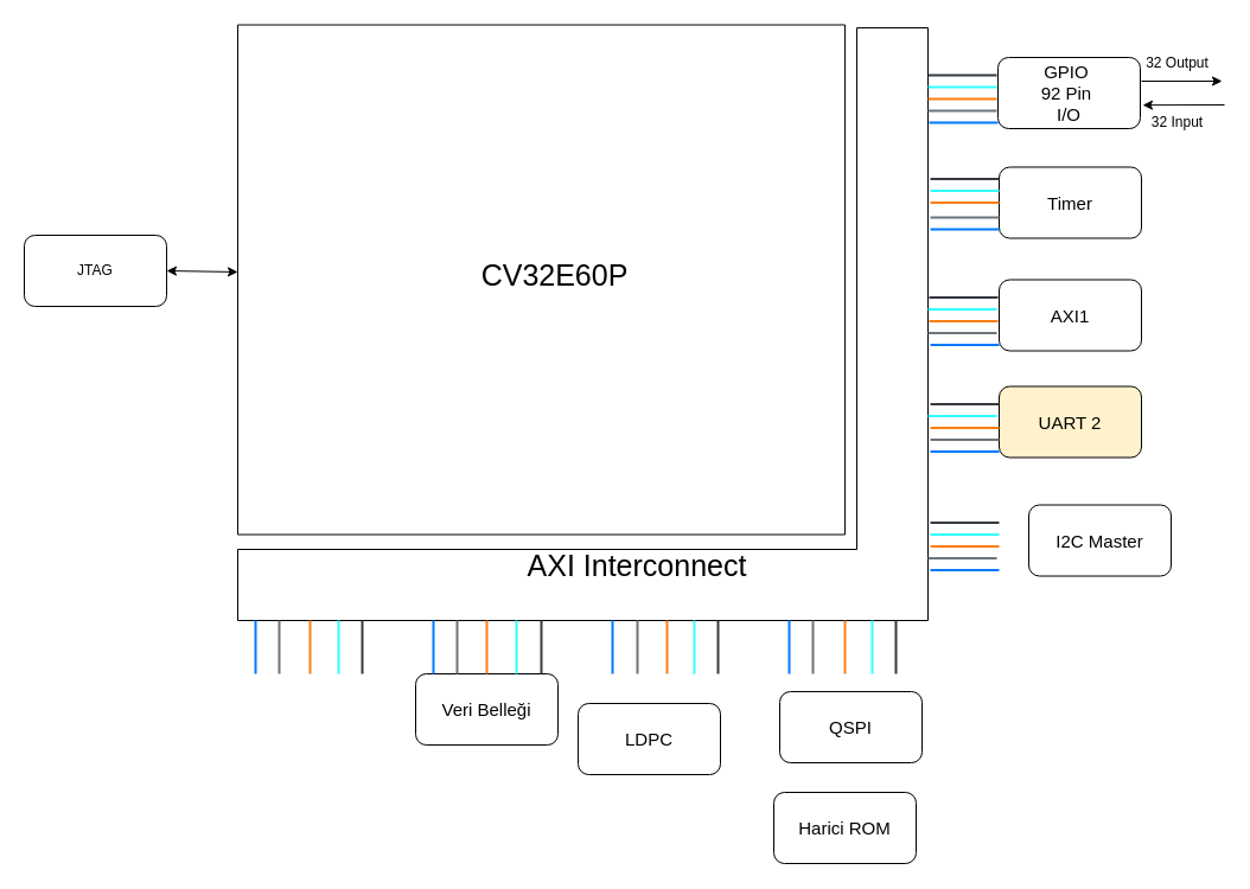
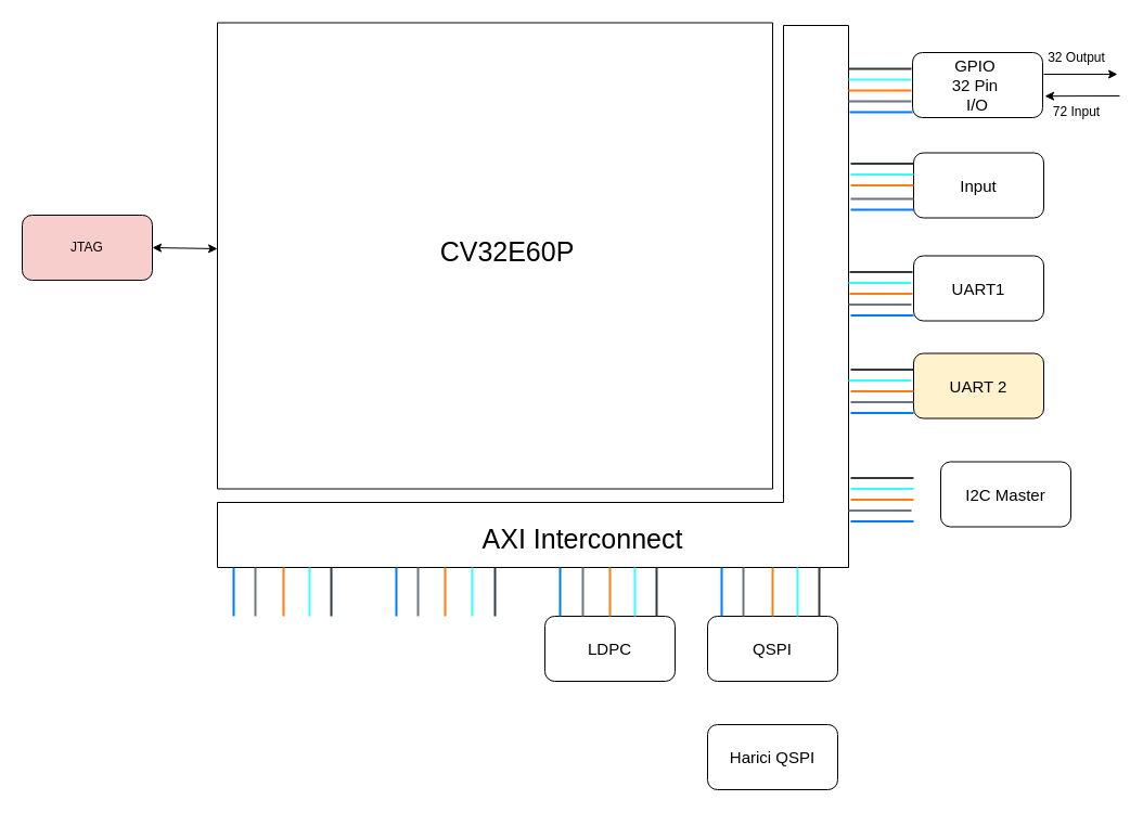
- <mxCell id="4" value="GPIO&amp;nbsp;&lt;div&gt;92 Pin&amp;nbsp;&lt;/div&gt;&lt;div&gt;I/O&lt;/div&gt;" style="rounded=1;whiteSpace=wrap;html=1;fontSize=15;" parent="1" vertex="1"><mxGeometry x="841" y="48" width="120" height="60" as="geometry" /></mxCell>
+ <mxCell id="4" value="GPIO&amp;nbsp;&lt;div&gt;32 Pin&amp;nbsp;&lt;/div&gt;&lt;div&gt;I/O&lt;/div&gt;" style="rounded=1;whiteSpace=wrap;html=1;fontSize=15;" parent="1" vertex="1"><mxGeometry x="841" y="48" width="120" height="60" as="geometry" /></mxCell>
- <mxCell id="65" value="32 Input" style="text;html=1;align=center;verticalAlign=middle;resizable=0;points=[];autosize=1;strokeColor=none;fillColor=none;" vertex="1" parent="1"><mxGeometry x="957" y="88" width="70" height="30" as="geometry" /></mxCell>
+ <mxCell id="65" value="72 Input" style="text;html=1;align=center;verticalAlign=middle;resizable=0;points=[];autosize=1;strokeColor=none;fillColor=none;" vertex="1" parent="1"><mxGeometry x="957" y="88" width="70" height="30" as="geometry" /></mxCell>
- <mxCell id="5" value="Timer" style="rounded=1;whiteSpace=wrap;html=1;fontSize=15;" parent="1" vertex="1"><mxGeometry x="842" y="140.5" width="120" height="60" as="geometry" /></mxCell>
+ <mxCell id="5" value="Input" style="rounded=1;whiteSpace=wrap;html=1;fontSize=15;" parent="1" vertex="1"><mxGeometry x="842" y="140.5" width="120" height="60" as="geometry" /></mxCell>
- <mxCell id="40" value="JTAG" style="rounded=1;whiteSpace=wrap;html=1;" vertex="1" parent="1"><mxGeometry x="20" y="198" width="120" height="60" as="geometry" /></mxCell>
+ <mxCell id="40" value="JTAG" style="rounded=1;whiteSpace=wrap;html=1;fillColor=#f8cecc;" vertex="1" parent="1"><mxGeometry x="20" y="198" width="120" height="60" as="geometry" /></mxCell>
- <mxCell id="6" value="AXI1" style="rounded=1;whiteSpace=wrap;html=1;fontSize=15;" parent="1" vertex="1"><mxGeometry x="842" y="235.5" width="120" height="60" as="geometry" /></mxCell>
+ <mxCell id="6" value="UART1" style="rounded=1;whiteSpace=wrap;html=1;fontSize=15;" parent="1" vertex="1"><mxGeometry x="842" y="235.5" width="120" height="60" as="geometry" /></mxCell>
- <mxCell id="12" value="AXI Interconnect" style="text;strokeColor=none;align=center;fillColor=none;html=1;verticalAlign=middle;whiteSpace=wrap;rounded=0;fontSize=25;" parent="1" vertex="1"><mxGeometry x="442" y="460.5" width="190" height="30" as="geometry" /></mxCell>
+ <mxCell id="12" value="AXI Interconnect" style="text;strokeColor=none;align=center;fillColor=none;html=1;verticalAlign=middle;whiteSpace=wrap;rounded=0;fontSize=25;" parent="1" vertex="1"><mxGeometry x="442" y="480.5" width="190" height="30" as="geometry" /></mxCell>
- <mxCell id="9" value="Veri Belleği" style="rounded=1;whiteSpace=wrap;html=1;fontSize=15;" parent="1" vertex="1"><mxGeometry x="350" y="568" width="120" height="60" as="geometry" /></mxCell>
- <mxCell id="14" value="&lt;font style=&quot;font-size: 15px;&quot;&gt;QSPI&lt;/font&gt;" style="rounded=1;whiteSpace=wrap;html=1;" vertex="1" parent="1"><mxGeometry x="657" y="583" width="120" height="60" as="geometry" /></mxCell>
+ <mxCell id="14" value="&lt;font style=&quot;font-size: 15px;&quot;&gt;QSPI&lt;/font&gt;" style="rounded=1;whiteSpace=wrap;html=1;" vertex="1" parent="1"><mxGeometry x="652" y="568" width="120" height="60" as="geometry" /></mxCell>
- <mxCell id="10" value="LDPC" style="rounded=1;whiteSpace=wrap;html=1;fontSize=15;" parent="1" vertex="1"><mxGeometry x="487" y="593" width="120" height="60" as="geometry" /></mxCell>
+ <mxCell id="10" value="LDPC" style="rounded=1;whiteSpace=wrap;html=1;fontSize=15;" parent="1" vertex="1"><mxGeometry x="502" y="568" width="120" height="60" as="geometry" /></mxCell>
- <mxCell id="15" value="&lt;font style=&quot;font-size: 15px;&quot;&gt;Harici ROM&lt;/font&gt;" style="rounded=1;whiteSpace=wrap;html=1;" vertex="1" parent="1"><mxGeometry x="652" y="668" width="120" height="60" as="geometry" /></mxCell>
+ <mxCell id="15" value="&lt;font style=&quot;font-size: 15px;&quot;&gt;Harici QSPI&lt;/font&gt;" style="rounded=1;whiteSpace=wrap;html=1;" vertex="1" parent="1"><mxGeometry x="652" y="668" width="120" height="60" as="geometry" /></mxCell>
